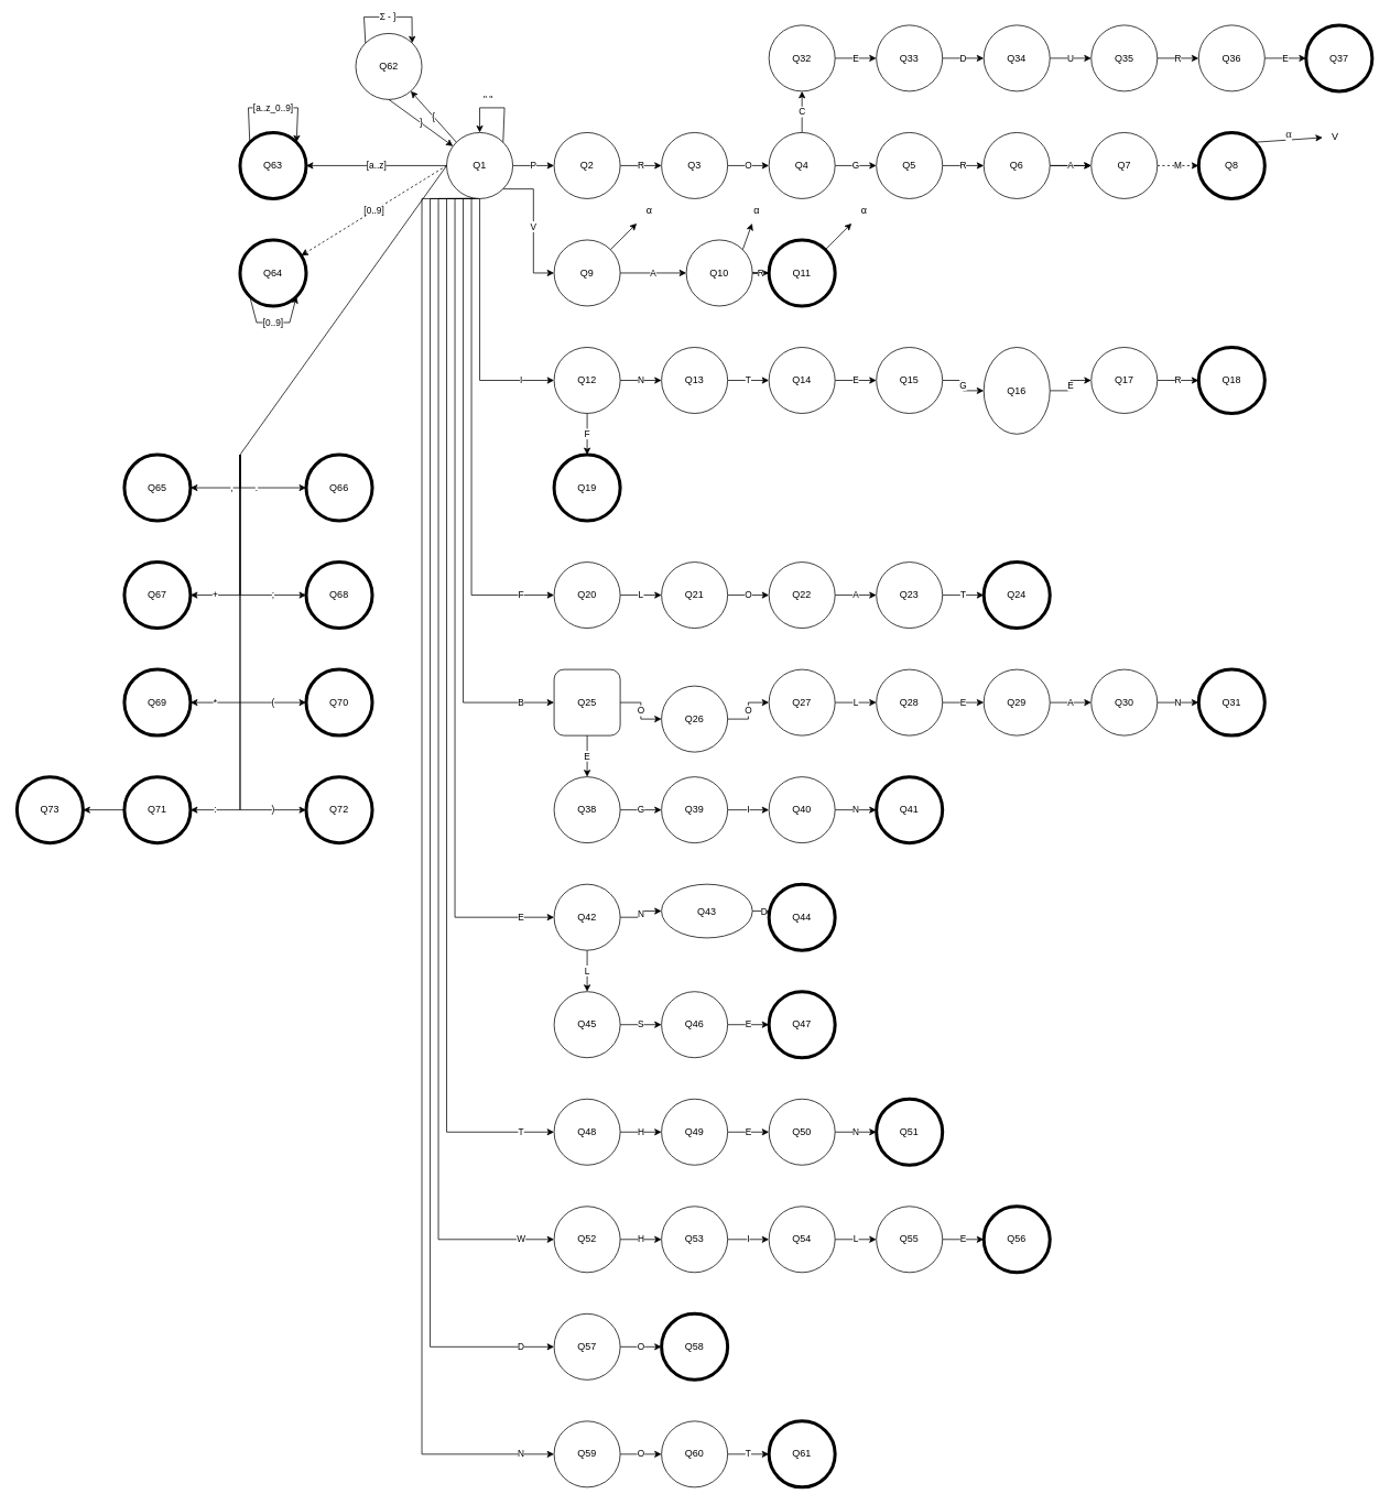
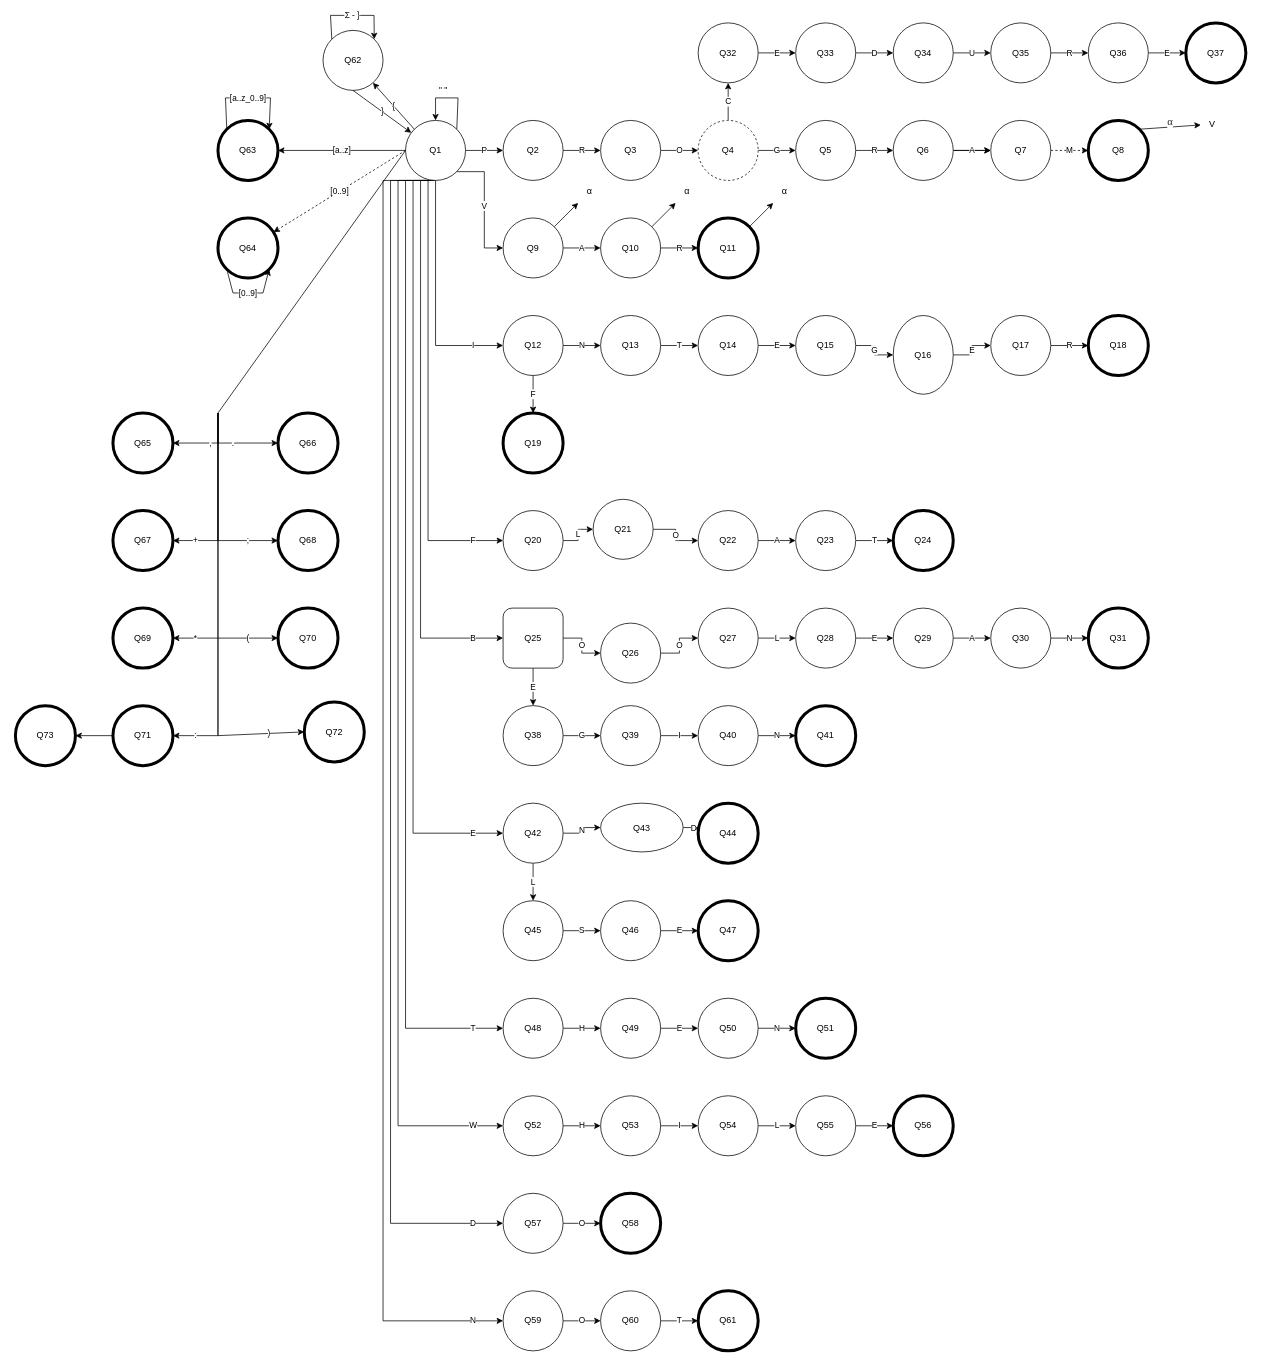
- <mxCell id="21" value="Q4" style="ellipse;whiteSpace=wrap;html=1;aspect=fixed;" vertex="1" parent="1"><mxGeometry x="930" y="160" width="80" height="80" as="geometry" /></mxCell>
+ <mxCell id="21" value="Q4" style="ellipse;whiteSpace=wrap;html=1;aspect=fixed;dashed=1;" vertex="1" parent="1"><mxGeometry x="930" y="160" width="80" height="80" as="geometry" /></mxCell>
- <mxCell id="34" value="Q10" style="ellipse;whiteSpace=wrap;html=1;aspect=fixed;" vertex="1" parent="1"><mxGeometry x="830" y="290" width="80" height="80" as="geometry" /></mxCell>
+ <mxCell id="34" value="Q10" style="ellipse;whiteSpace=wrap;html=1;aspect=fixed;" vertex="1" parent="1"><mxGeometry x="800" y="290" width="80" height="80" as="geometry" /></mxCell>
- <mxCell id="61" value="Q21" style="ellipse;whiteSpace=wrap;html=1;aspect=fixed;" vertex="1" parent="1"><mxGeometry x="800" y="680" width="80" height="80" as="geometry" /></mxCell>
+ <mxCell id="61" value="Q21" style="ellipse;whiteSpace=wrap;html=1;aspect=fixed;" vertex="1" parent="1"><mxGeometry x="790" y="665" width="80" height="80" as="geometry" /></mxCell>
- <mxCell id="158" value="Q72" style="ellipse;whiteSpace=wrap;html=1;aspect=fixed;strokeWidth=4;" vertex="1" parent="1"><mxGeometry x="370" y="940" width="80" height="80" as="geometry" /></mxCell>
+ <mxCell id="158" value="Q72" style="ellipse;whiteSpace=wrap;html=1;aspect=fixed;strokeWidth=4;" vertex="1" parent="1"><mxGeometry x="405" y="935" width="80" height="80" as="geometry" /></mxCell>
